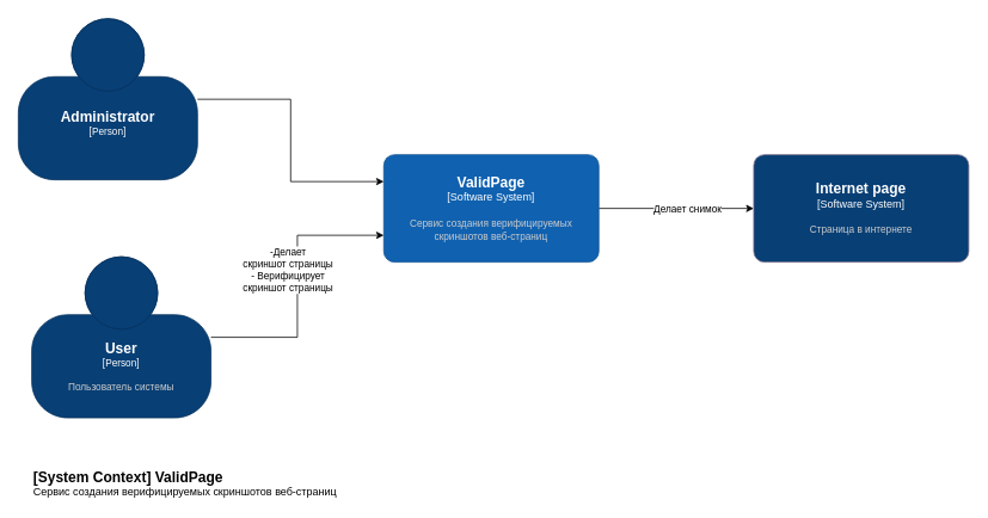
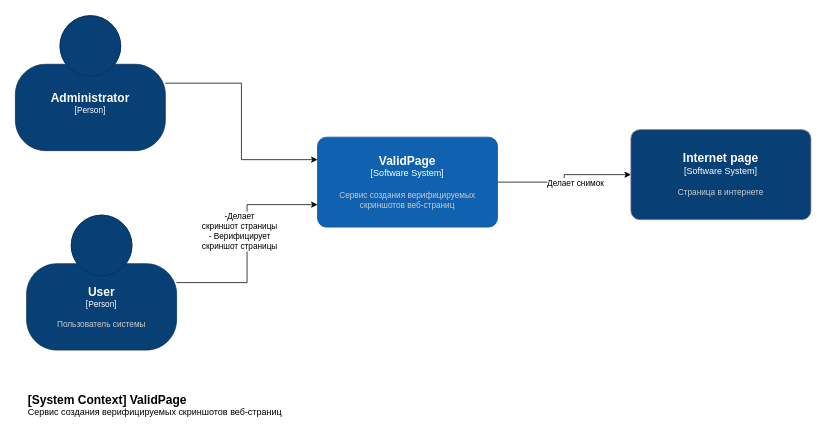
- <mxCell id="7" value="&lt;font style=&quot;font-size: 16px&quot;&gt;&lt;b&gt;ValidPage&lt;/b&gt;&lt;/font&gt;&lt;div&gt;[Software System]&lt;/div&gt;&lt;br&gt;&lt;div&gt;&lt;font style=&quot;font-size: 11px&quot;&gt;&lt;font color=&quot;#cccccc&quot;&gt;Сервис создания верифицируемых скриншотов веб-страниц&lt;/font&gt;&lt;/div&gt;" style="rounded=1;whiteSpace=wrap;html=1;labelBackgroundColor=none;fillColor=#1061B0;fontColor=#ffffff;align=center;arcSize=10;strokeColor=#0D5091;metaEdit=1;resizable=0;points=[[0.25,0,0],[0.5,0,0],[0.75,0,0],[1,0.25,0],[1,0.5,0],[1,0.75,0],[0.75,1,0],[0.5,1,0],[0.25,1,0],[0,0.75,0],[0,0.5,0],[0,0.25,0]];" parent="1" vertex="1"><mxGeometry x="428" y="172" width="240" height="120" as="geometry" /></mxCell>
+ <mxCell id="7" value="&lt;font style=&quot;font-size: 16px&quot;&gt;&lt;b&gt;ValidPage&lt;/b&gt;&lt;/font&gt;&lt;div&gt;[Software System]&lt;/div&gt;&lt;br&gt;&lt;div&gt;&lt;font style=&quot;font-size: 11px&quot;&gt;&lt;font color=&quot;#cccccc&quot;&gt;Сервис создания верифицируемых скриншотов веб-страниц&lt;/font&gt;&lt;/div&gt;" style="rounded=1;whiteSpace=wrap;html=1;labelBackgroundColor=none;fillColor=#1061B0;fontColor=#ffffff;align=center;arcSize=10;strokeColor=#0D5091;metaEdit=1;resizable=0;points=[[0.25,0,0],[0.5,0,0],[0.75,0,0],[1,0.25,0],[1,0.5,0],[1,0.75,0],[0.75,1,0],[0.5,1,0],[0.25,1,0],[0,0.75,0],[0,0.5,0],[0,0.25,0]];" parent="1" vertex="1"><mxGeometry x="423" y="182" width="240" height="120" as="geometry" /></mxCell>
